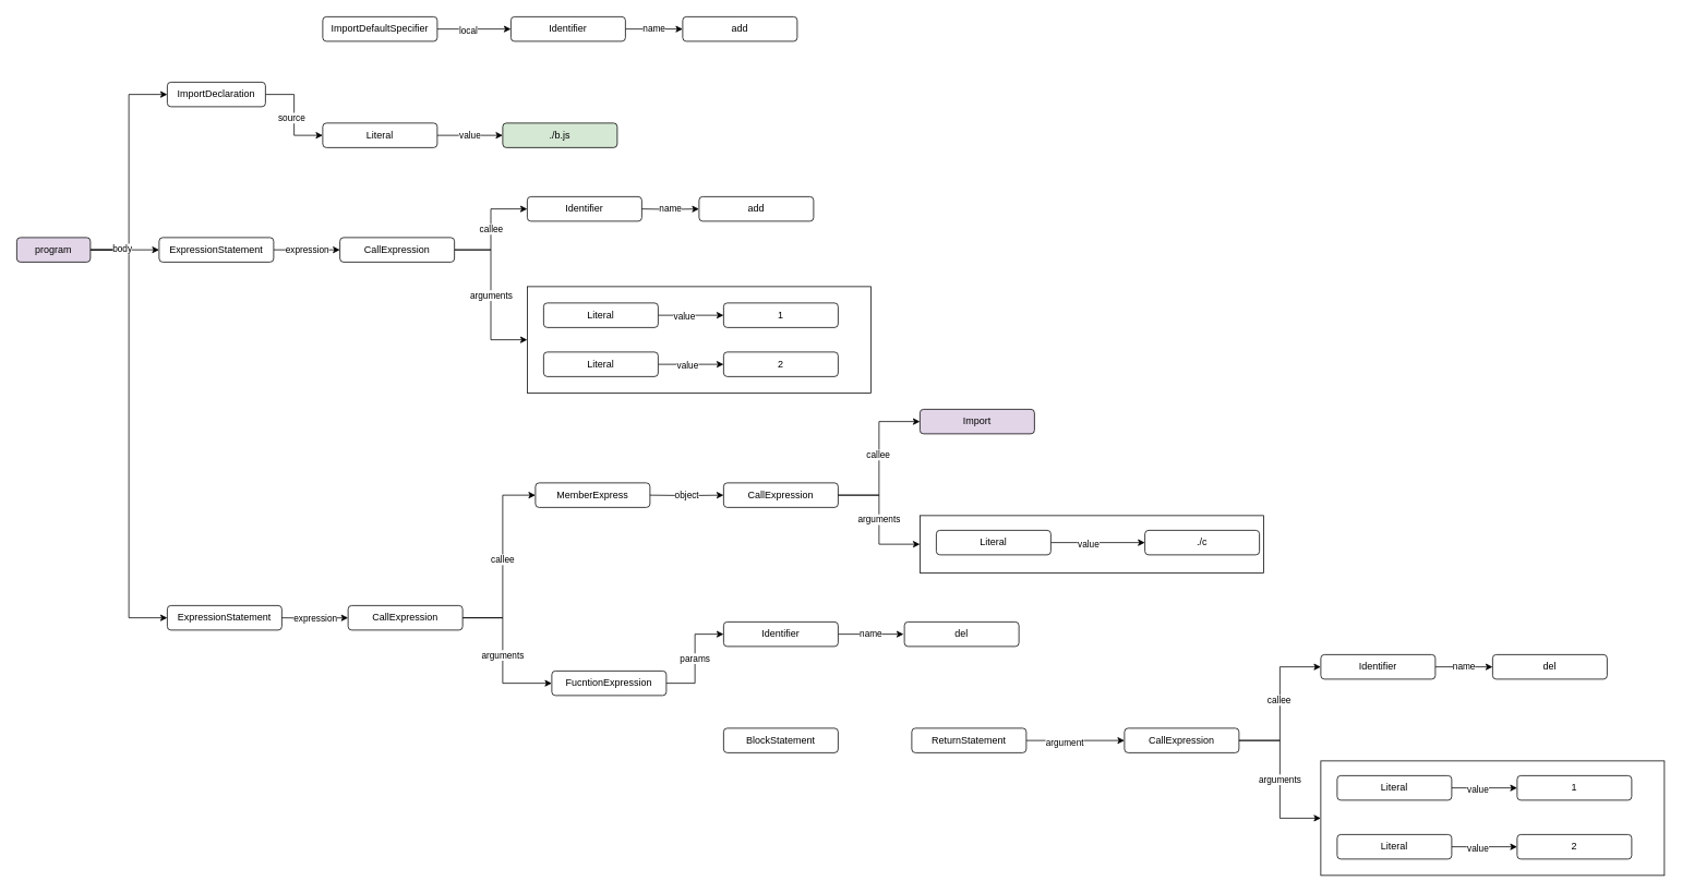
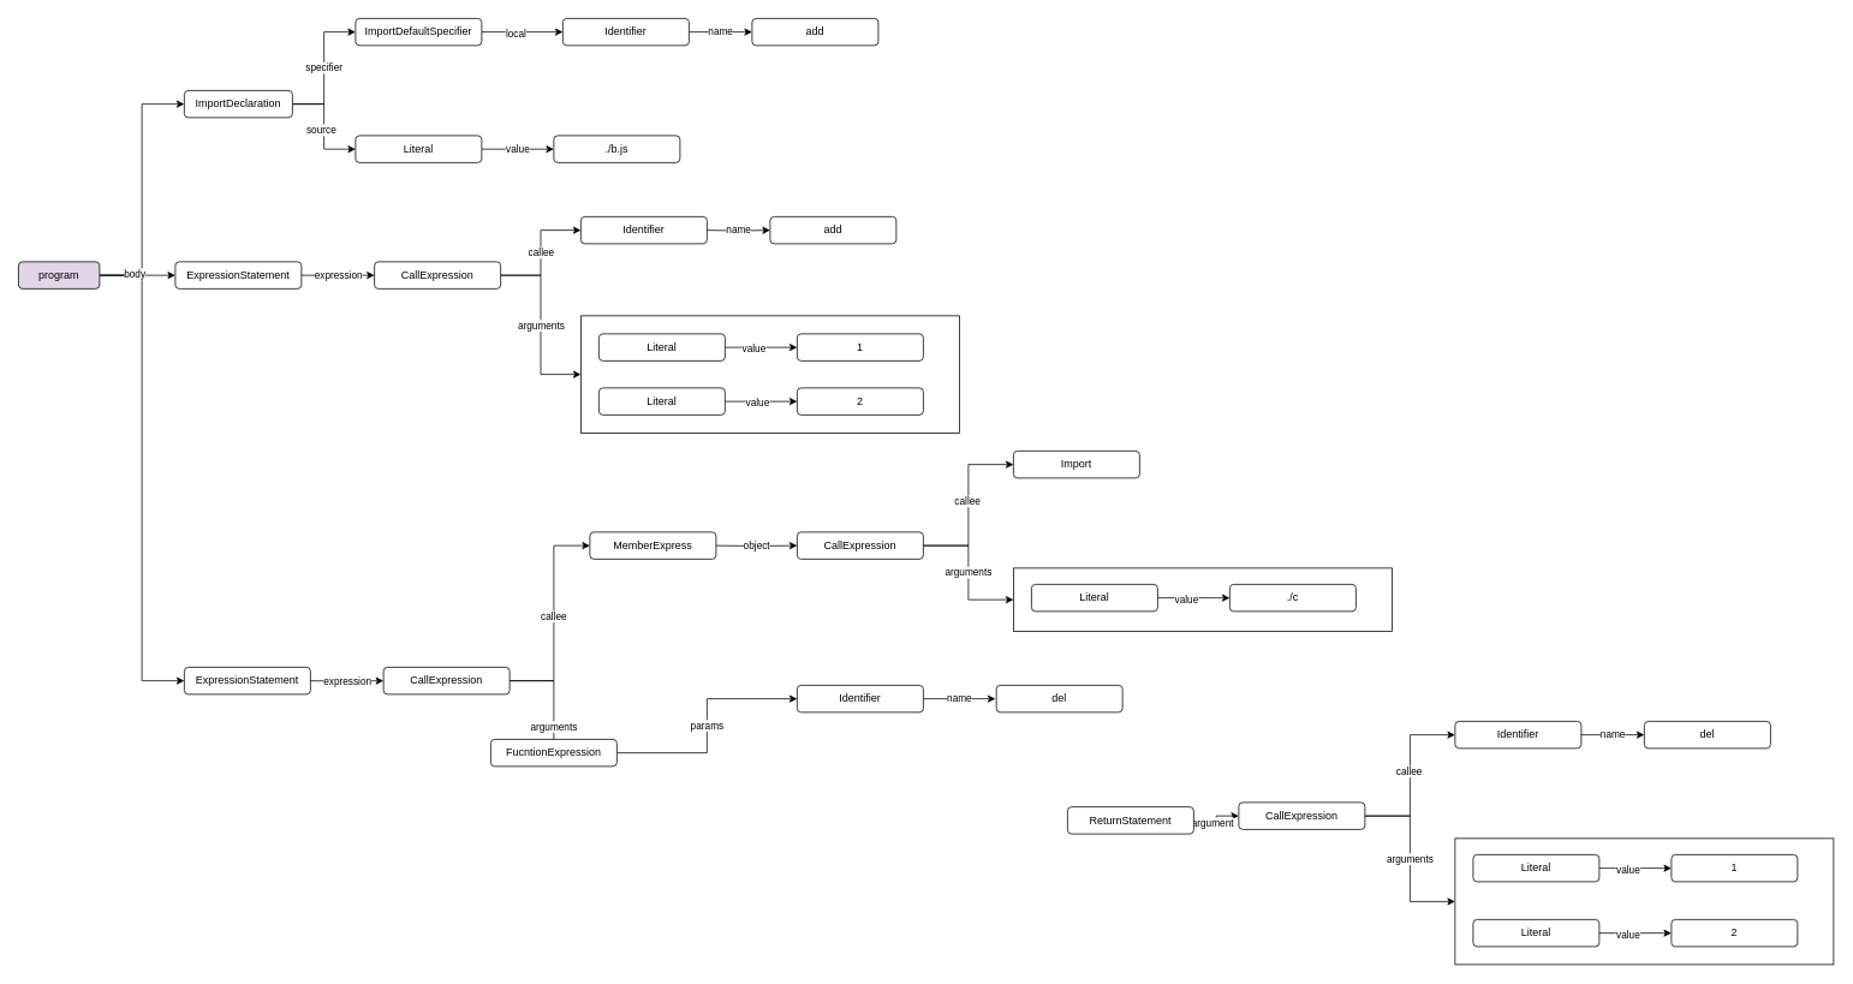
+ <mxCell id="8" value="specifier" style="edgeStyle=orthogonalEdgeStyle;rounded=0;orthogonalLoop=1;jettySize=auto;html=1;entryX=0;entryY=0.5;entryDx=0;entryDy=0;" edge="1" parent="1" source="11" target="17"><mxGeometry relative="1" as="geometry" /></mxCell>
- <mxCell id="20" value="./b.js" style="rounded=1;whiteSpace=wrap;html=1;fillColor=#d5e8d4;" vertex="1" parent="1"><mxGeometry x="614" y="150" width="140" height="30" as="geometry" /></mxCell>
+ <mxCell id="20" value="./b.js" style="rounded=1;whiteSpace=wrap;html=1;" vertex="1" parent="1"><mxGeometry x="614" y="150" width="140" height="30" as="geometry" /></mxCell>
- <mxCell id="51" value="Import" style="rounded=1;whiteSpace=wrap;html=1;fillColor=#e1d5e7;" vertex="1" parent="1"><mxGeometry x="1124" y="500" width="140" height="30" as="geometry" /></mxCell>
+ <mxCell id="51" value="Import" style="rounded=1;whiteSpace=wrap;html=1;" vertex="1" parent="1"><mxGeometry x="1124" y="500" width="140" height="30" as="geometry" /></mxCell>
- <mxCell id="55" value="./c" style="rounded=1;whiteSpace=wrap;html=1;" vertex="1" parent="1"><mxGeometry x="1399" y="648" width="140" height="30" as="geometry" /></mxCell>
+ <mxCell id="55" value="./c" style="rounded=1;whiteSpace=wrap;html=1;" vertex="1" parent="1"><mxGeometry x="1364" y="648" width="140" height="30" as="geometry" /></mxCell>
- <mxCell id="48" value="FucntionExpression" style="rounded=1;whiteSpace=wrap;html=1;" vertex="1" parent="1"><mxGeometry x="674" y="820" width="140" height="30" as="geometry" /></mxCell>
+ <mxCell id="48" value="FucntionExpression" style="rounded=1;whiteSpace=wrap;html=1;" vertex="1" parent="1"><mxGeometry x="544" y="820" width="140" height="30" as="geometry" /></mxCell>
- <mxCell id="59" value="BlockStatement" style="rounded=1;whiteSpace=wrap;html=1;" vertex="1" parent="1"><mxGeometry x="884" y="890" width="140" height="30" as="geometry" /></mxCell>
- <mxCell id="62" value="ReturnStatement" style="rounded=1;whiteSpace=wrap;html=1;" vertex="1" parent="1"><mxGeometry x="1114" y="890" width="140" height="30" as="geometry" /></mxCell>
+ <mxCell id="62" value="ReturnStatement" style="rounded=1;whiteSpace=wrap;html=1;" vertex="1" parent="1"><mxGeometry x="1184" y="895" width="140" height="30" as="geometry" /></mxCell>
